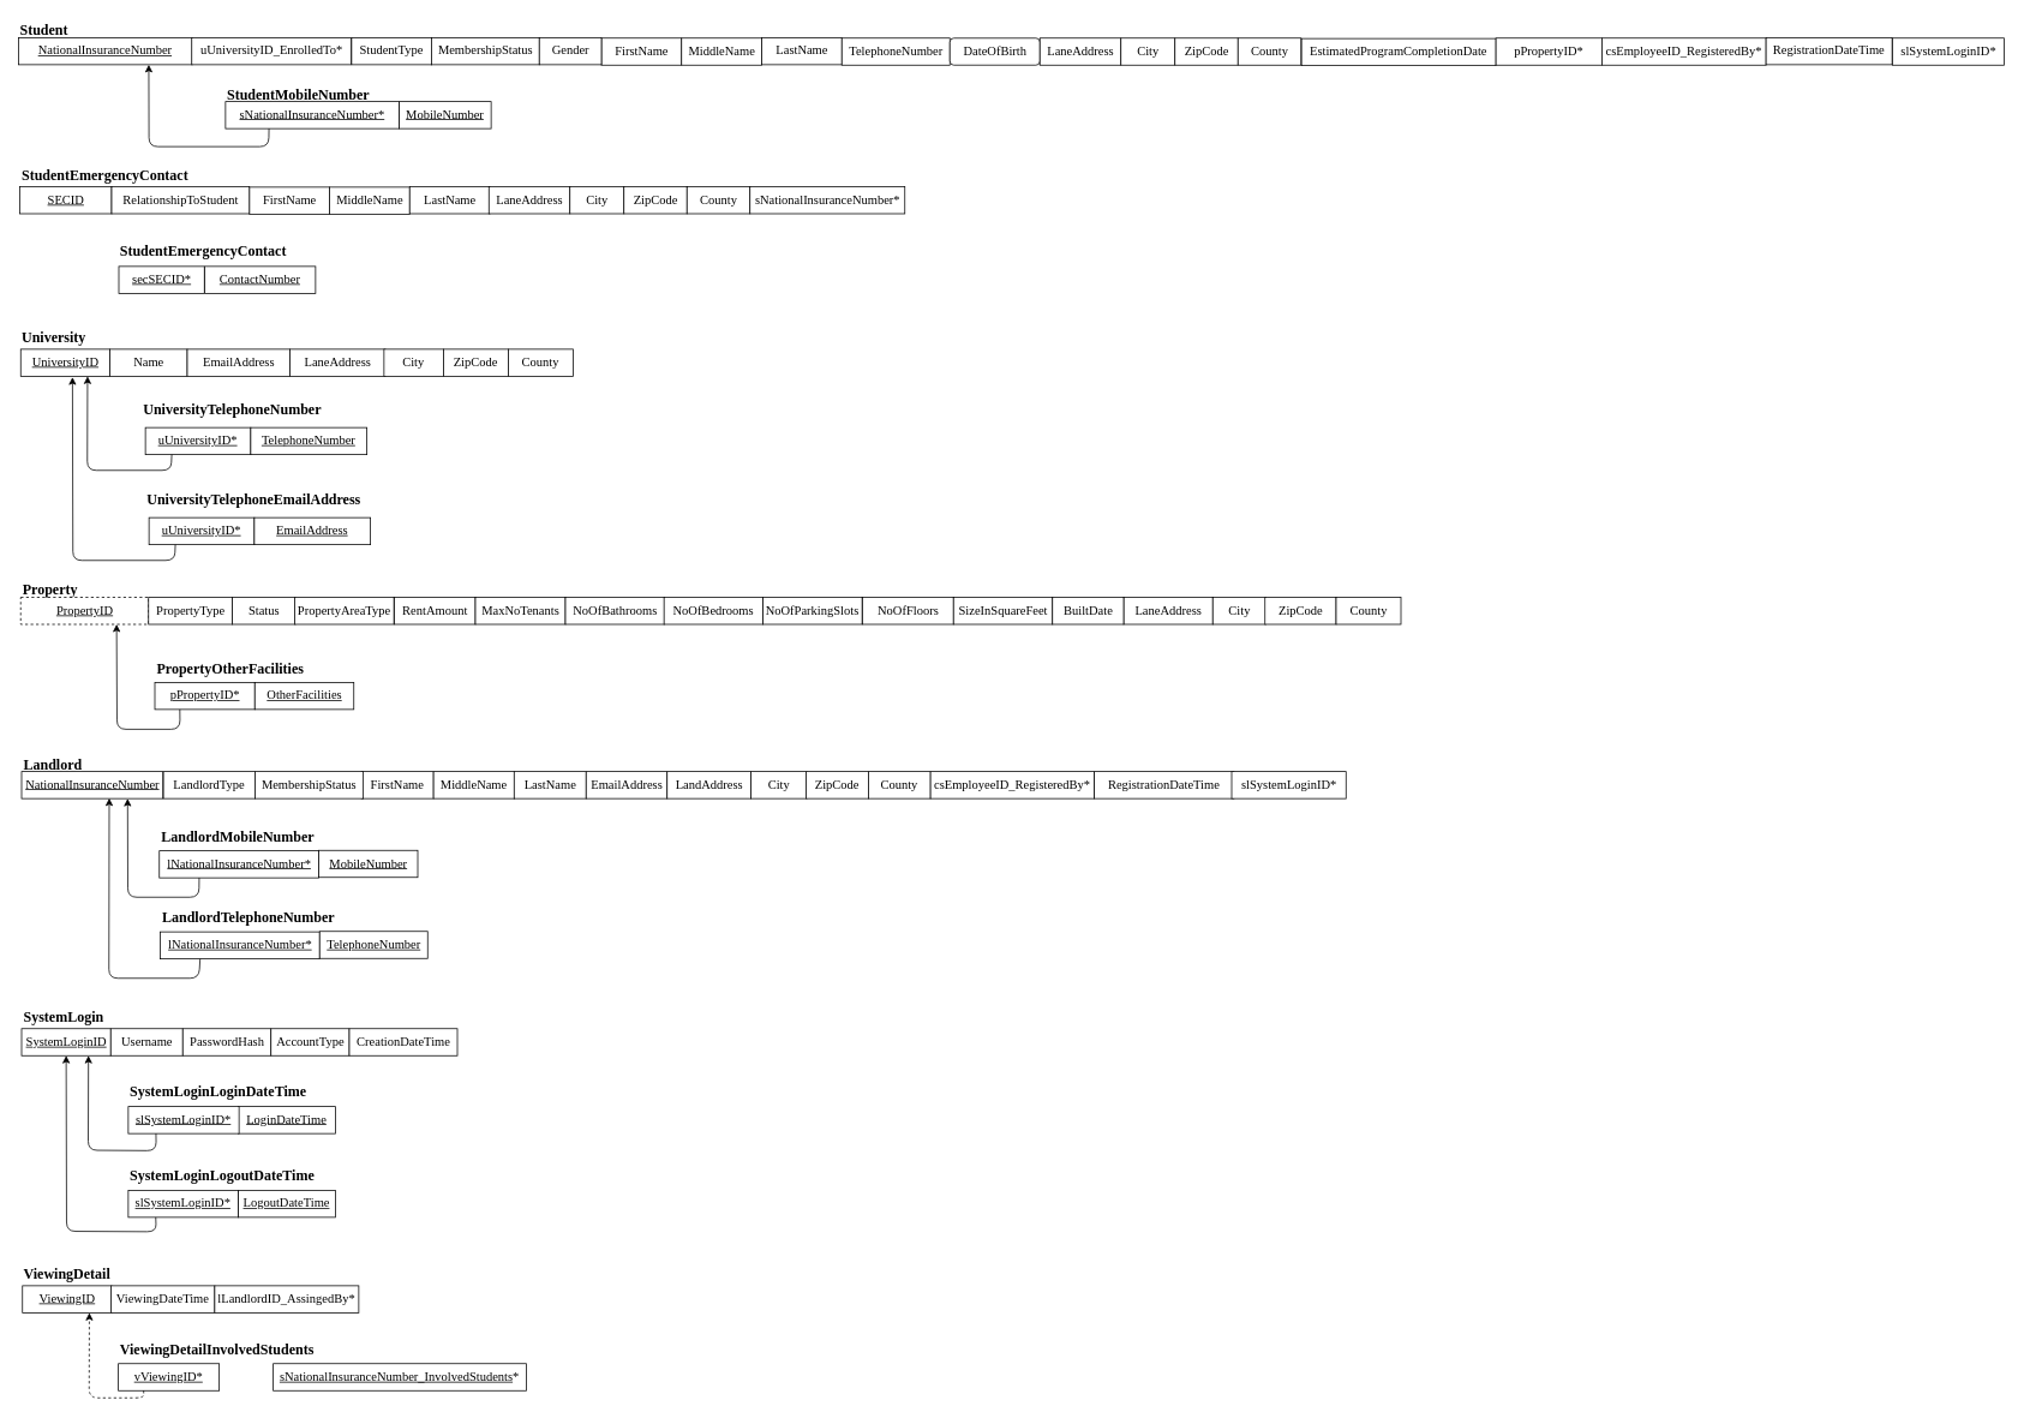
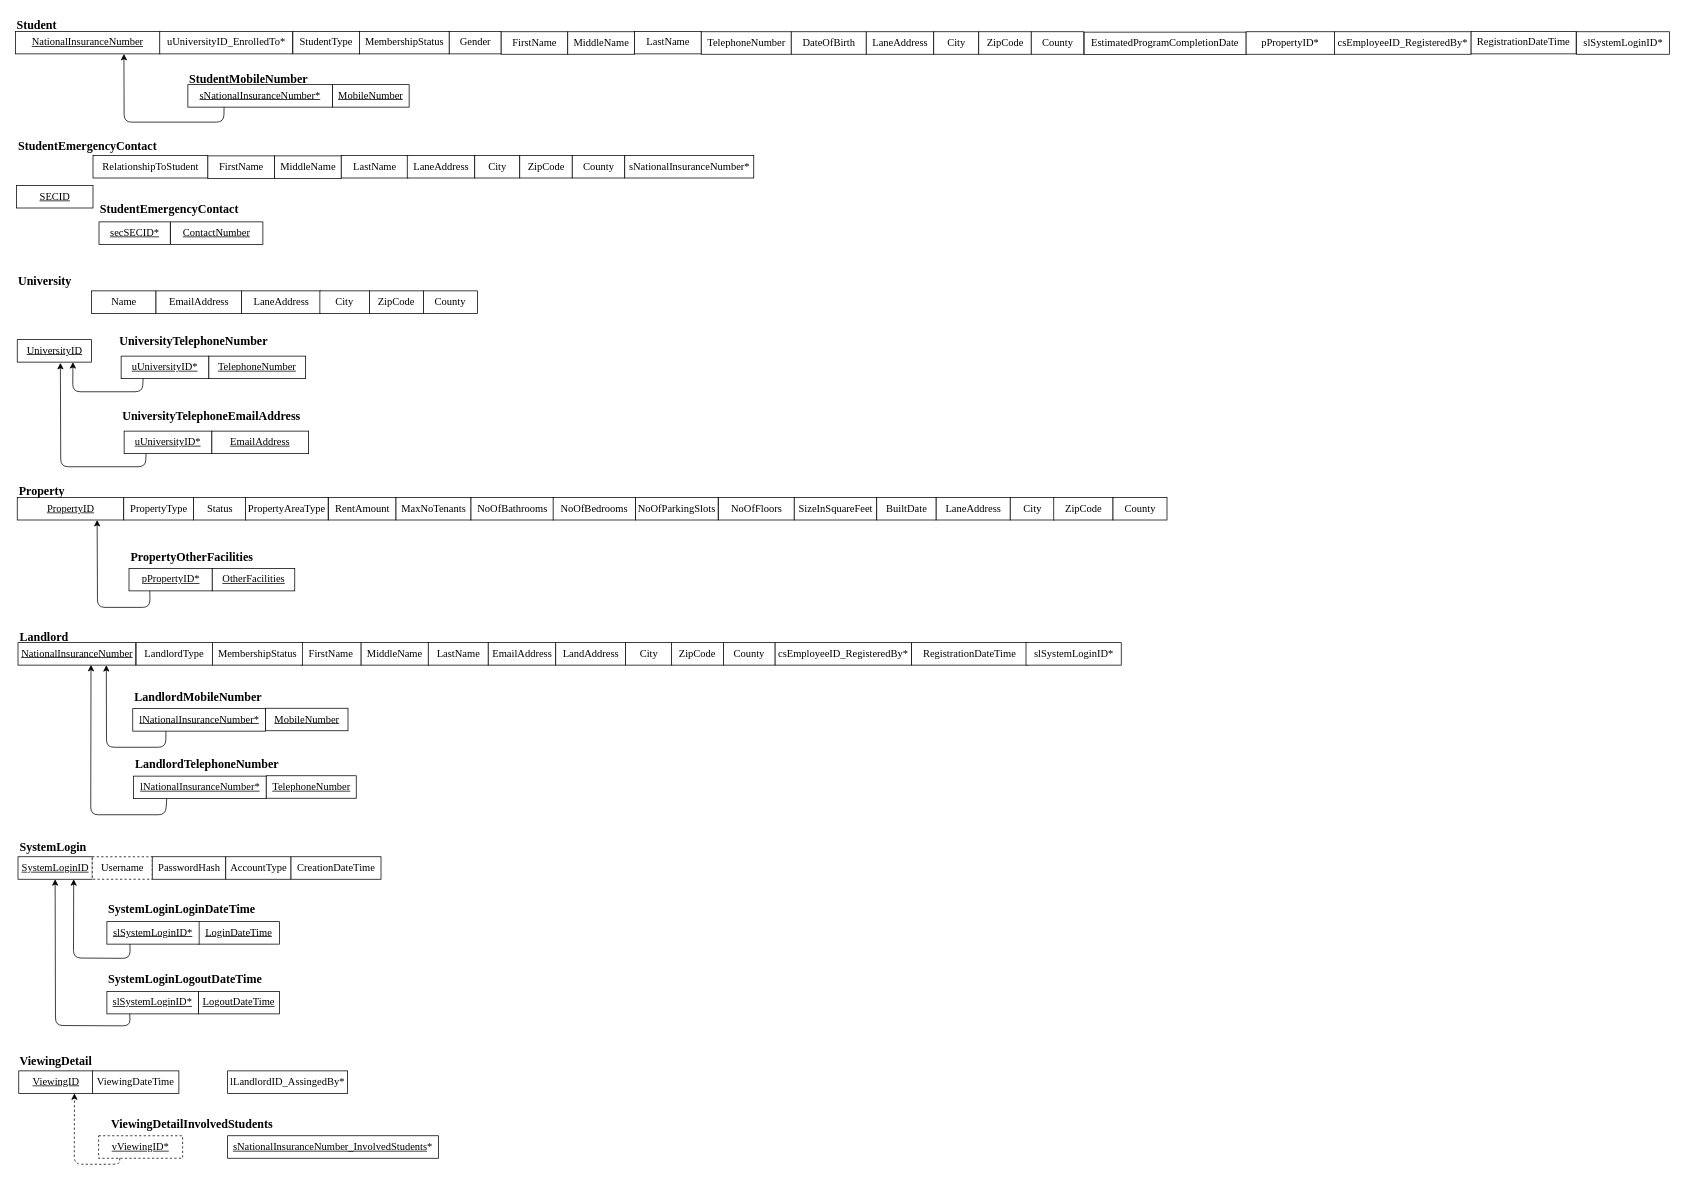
- <mxCell id="8" value="DateOfBirth" style="whiteSpace=wrap;html=1;fontSize=14;fontFamily=Times New Roman;rounded=1;" parent="1" vertex="1"><mxGeometry x="1054.5" y="41.5" width="100" height="30" as="geometry" /></mxCell>
+ <mxCell id="8" value="DateOfBirth" style="rounded=0;whiteSpace=wrap;html=1;fontSize=14;fontFamily=Times New Roman;" parent="1" vertex="1"><mxGeometry x="1054.5" y="41.5" width="100" height="30" as="geometry" /></mxCell>
- <mxCell id="108" value="&lt;u&gt;SECID&lt;/u&gt;" style="rounded=0;whiteSpace=wrap;html=1;fontSize=14;fontFamily=Times New Roman;" parent="1" vertex="1"><mxGeometry x="21.5" y="206.5" width="102" height="30" as="geometry" /></mxCell>
+ <mxCell id="108" value="&lt;u&gt;SECID&lt;/u&gt;" style="rounded=0;whiteSpace=wrap;html=1;fontSize=14;fontFamily=Times New Roman;" parent="1" vertex="1"><mxGeometry x="21.5" y="246.5" width="102" height="30" as="geometry" /></mxCell>
- <mxCell id="25" value="&lt;u&gt;UniversityID&lt;/u&gt;" style="rounded=0;whiteSpace=wrap;html=1;fontSize=14;fontFamily=Times New Roman;" parent="1" vertex="1"><mxGeometry x="22.5" y="387" width="99" height="30" as="geometry" /></mxCell>
+ <mxCell id="25" value="&lt;u&gt;UniversityID&lt;/u&gt;" style="rounded=0;whiteSpace=wrap;html=1;fontSize=14;fontFamily=Times New Roman;" parent="1" vertex="1"><mxGeometry x="22.5" y="452" width="99" height="30" as="geometry" /></mxCell>
- <mxCell id="42" value="&lt;u&gt;PropertyID&lt;/u&gt;" style="rounded=0;whiteSpace=wrap;html=1;fontSize=14;fontFamily=Times New Roman;dashed=1;" parent="1" vertex="1"><mxGeometry x="22.5" y="662.5" width="142" height="30" as="geometry" /></mxCell>
+ <mxCell id="42" value="&lt;u&gt;PropertyID&lt;/u&gt;" style="rounded=0;whiteSpace=wrap;html=1;fontSize=14;fontFamily=Times New Roman;" parent="1" vertex="1"><mxGeometry x="22.5" y="662.5" width="142" height="30" as="geometry" /></mxCell>
- <mxCell id="87" value="Username" style="rounded=0;whiteSpace=wrap;html=1;fontSize=14;fontFamily=Times New Roman;" parent="1" vertex="1"><mxGeometry x="122.5" y="1141.5" width="80" height="30" as="geometry" /></mxCell>
+ <mxCell id="87" value="Username" style="rounded=0;whiteSpace=wrap;html=1;fontSize=14;fontFamily=Times New Roman;dashed=1;" parent="1" vertex="1"><mxGeometry x="122.5" y="1141.5" width="80" height="30" as="geometry" /></mxCell>
- <mxCell id="103" value="lLandlordID_AssingedBy*" style="rounded=0;whiteSpace=wrap;html=1;fontSize=14;fontFamily=Times New Roman;" parent="1" vertex="1"><mxGeometry x="238" y="1427" width="160" height="30" as="geometry" /></mxCell>
+ <mxCell id="103" value="lLandlordID_AssingedBy*" style="rounded=0;whiteSpace=wrap;html=1;fontSize=14;fontFamily=Times New Roman;" parent="1" vertex="1"><mxGeometry x="303" y="1427" width="160" height="30" as="geometry" /></mxCell>
- <mxCell id="104" value="&lt;font face=&quot;Times New Roman&quot;&gt;ViewingDetailInvolvedStudents&lt;/font&gt;" style="text;html=1;resizable=0;points=[];autosize=1;align=left;verticalAlign=top;spacingTop=-4;fontSize=16;fontStyle=1" parent="1" vertex="1"><mxGeometry x="131" y="1484.5" width="220" height="20" as="geometry" /></mxCell>
+ <mxCell id="104" value="&lt;font face=&quot;Times New Roman&quot;&gt;ViewingDetailInvolvedStudents&lt;/font&gt;" style="text;html=1;resizable=0;points=[];autosize=1;align=left;verticalAlign=top;spacingTop=-4;fontSize=16;fontStyle=1" parent="1" vertex="1"><mxGeometry x="146" y="1484.5" width="220" height="20" as="geometry" /></mxCell>
- <mxCell id="105" value="&lt;u&gt;vViewingID*&lt;/u&gt;" style="rounded=0;whiteSpace=wrap;html=1;fontSize=14;fontFamily=Times New Roman;" parent="1" vertex="1"><mxGeometry x="131" y="1513.5" width="112" height="30" as="geometry" /></mxCell>
+ <mxCell id="105" value="&lt;u&gt;vViewingID*&lt;/u&gt;" style="rounded=0;whiteSpace=wrap;html=1;fontSize=14;fontFamily=Times New Roman;dashed=1;" parent="1" vertex="1"><mxGeometry x="131" y="1513.5" width="112" height="30" as="geometry" /></mxCell>
